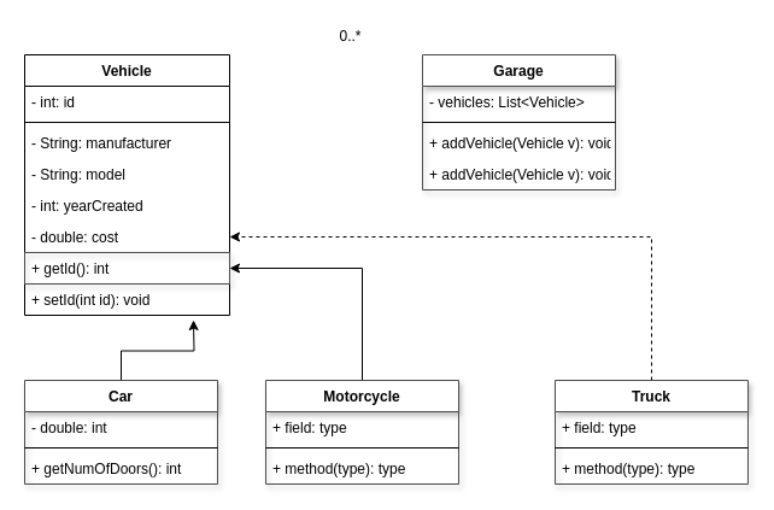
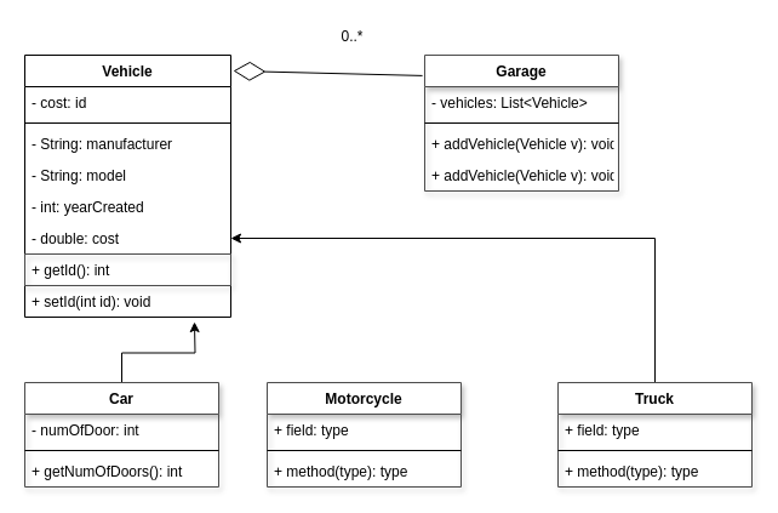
+ <mxCell id="31" value="" style="endArrow=diamondThin;endFill=0;endSize=24;html=1;entryX=1.012;entryY=0.06;entryDx=0;entryDy=0;entryPerimeter=0;exitX=-0.012;exitY=0.151;exitDx=0;exitDy=0;exitPerimeter=0;" edge="1" parent="1" source="26" target="2"><mxGeometry width="160" relative="1" as="geometry"><mxPoint x="190" y="165" as="sourcePoint" /><mxPoint x="350" y="165" as="targetPoint" /></mxGeometry></mxCell>
- <mxCell id="3" value="- int: id" style="text;strokeColor=none;fillColor=none;align=left;verticalAlign=top;spacingLeft=4;spacingRight=4;overflow=hidden;rotatable=0;points=[[0,0.5],[1,0.5]];portConstraint=eastwest;" vertex="1" parent="2"><mxGeometry y="26" width="170" height="26" as="geometry" /></mxCell>
+ <mxCell id="3" value="- cost: id" style="text;strokeColor=none;fillColor=none;align=left;verticalAlign=top;spacingLeft=4;spacingRight=4;overflow=hidden;rotatable=0;points=[[0,0.5],[1,0.5]];portConstraint=eastwest;" vertex="1" parent="2"><mxGeometry y="26" width="170" height="26" as="geometry" /></mxCell>
- <mxCell id="21" style="edgeStyle=orthogonalEdgeStyle;rounded=0;orthogonalLoop=1;jettySize=auto;html=1;entryX=1;entryY=0.5;entryDx=0;entryDy=0;dashed=1;" edge="1" parent="1" source="22" target="8"><mxGeometry relative="1" as="geometry" /></mxCell>
+ <mxCell id="21" style="edgeStyle=orthogonalEdgeStyle;rounded=0;orthogonalLoop=1;jettySize=auto;html=1;entryX=1;entryY=0.5;entryDx=0;entryDy=0;" edge="1" parent="1" source="22" target="8"><mxGeometry relative="1" as="geometry" /></mxCell>
- <mxCell id="16" style="edgeStyle=orthogonalEdgeStyle;rounded=0;orthogonalLoop=1;jettySize=auto;html=1;exitX=0.5;exitY=0;exitDx=0;exitDy=0;entryX=1;entryY=0.5;entryDx=0;entryDy=0;" edge="1" parent="1" source="17" target="9"><mxGeometry relative="1" as="geometry" /></mxCell>
- <mxCell id="13" value="- double: int" style="text;strokeColor=none;fillColor=none;align=left;verticalAlign=top;spacingLeft=4;spacingRight=4;overflow=hidden;rotatable=0;points=[[0,0.5],[1,0.5]];portConstraint=eastwest;" vertex="1" parent="12"><mxGeometry y="26" width="160" height="26" as="geometry" /></mxCell>
+ <mxCell id="13" value="- numOfDoor: int" style="text;strokeColor=none;fillColor=none;align=left;verticalAlign=top;spacingLeft=4;spacingRight=4;overflow=hidden;rotatable=0;points=[[0,0.5],[1,0.5]];portConstraint=eastwest;" vertex="1" parent="12"><mxGeometry y="26" width="160" height="26" as="geometry" /></mxCell>
